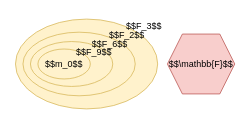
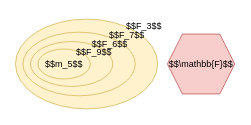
- <mxCell id="8" value="$$F_2$$" style="text;html=1;strokeColor=none;fillColor=none;align=center;verticalAlign=middle;whiteSpace=wrap;rounded=0;" parent="1" vertex="1"><mxGeometry x="139" y="32" width="60" height="30" as="geometry" /></mxCell>
+ <mxCell id="8" value="$$F_7$$" style="text;html=1;strokeColor=none;fillColor=none;align=center;verticalAlign=middle;whiteSpace=wrap;rounded=0;" parent="1" vertex="1"><mxGeometry x="139" y="32" width="60" height="30" as="geometry" /></mxCell>
- <mxCell id="6" value="$$m_0$$" style="text;html=1;strokeColor=none;fillColor=none;align=center;verticalAlign=middle;whiteSpace=wrap;rounded=0;" parent="1" vertex="1"><mxGeometry x="55" y="70" width="60" height="30" as="geometry" /></mxCell>
+ <mxCell id="6" value="$$m_5$$" style="text;html=1;strokeColor=none;fillColor=none;align=center;verticalAlign=middle;whiteSpace=wrap;rounded=0;" parent="1" vertex="1"><mxGeometry x="55" y="70" width="60" height="30" as="geometry" /></mxCell>
